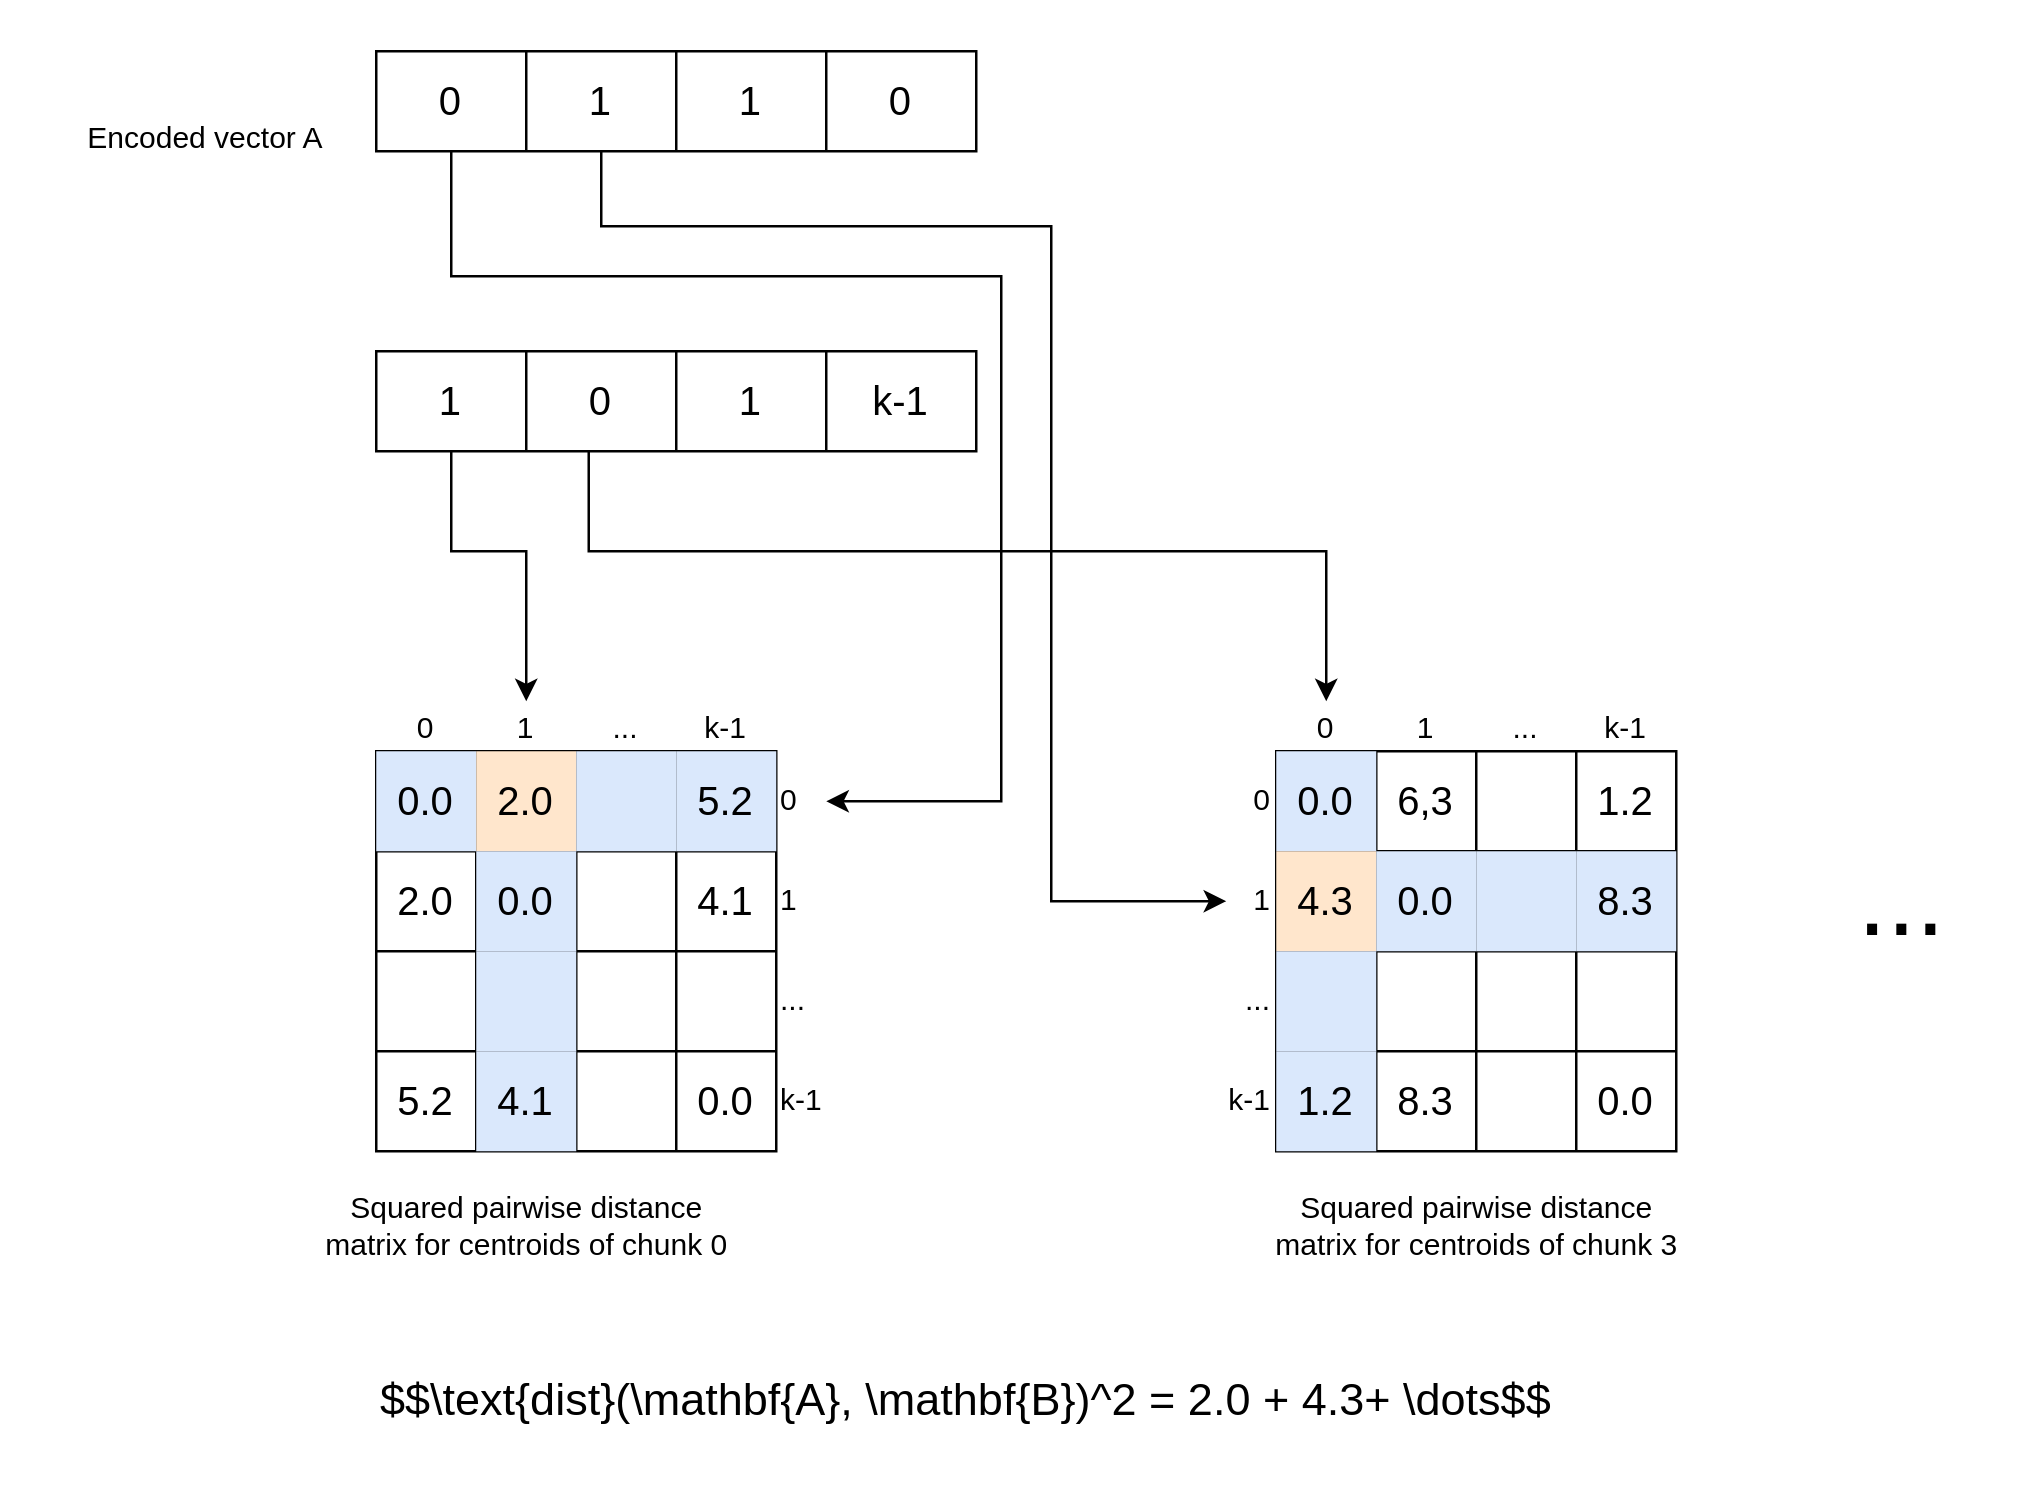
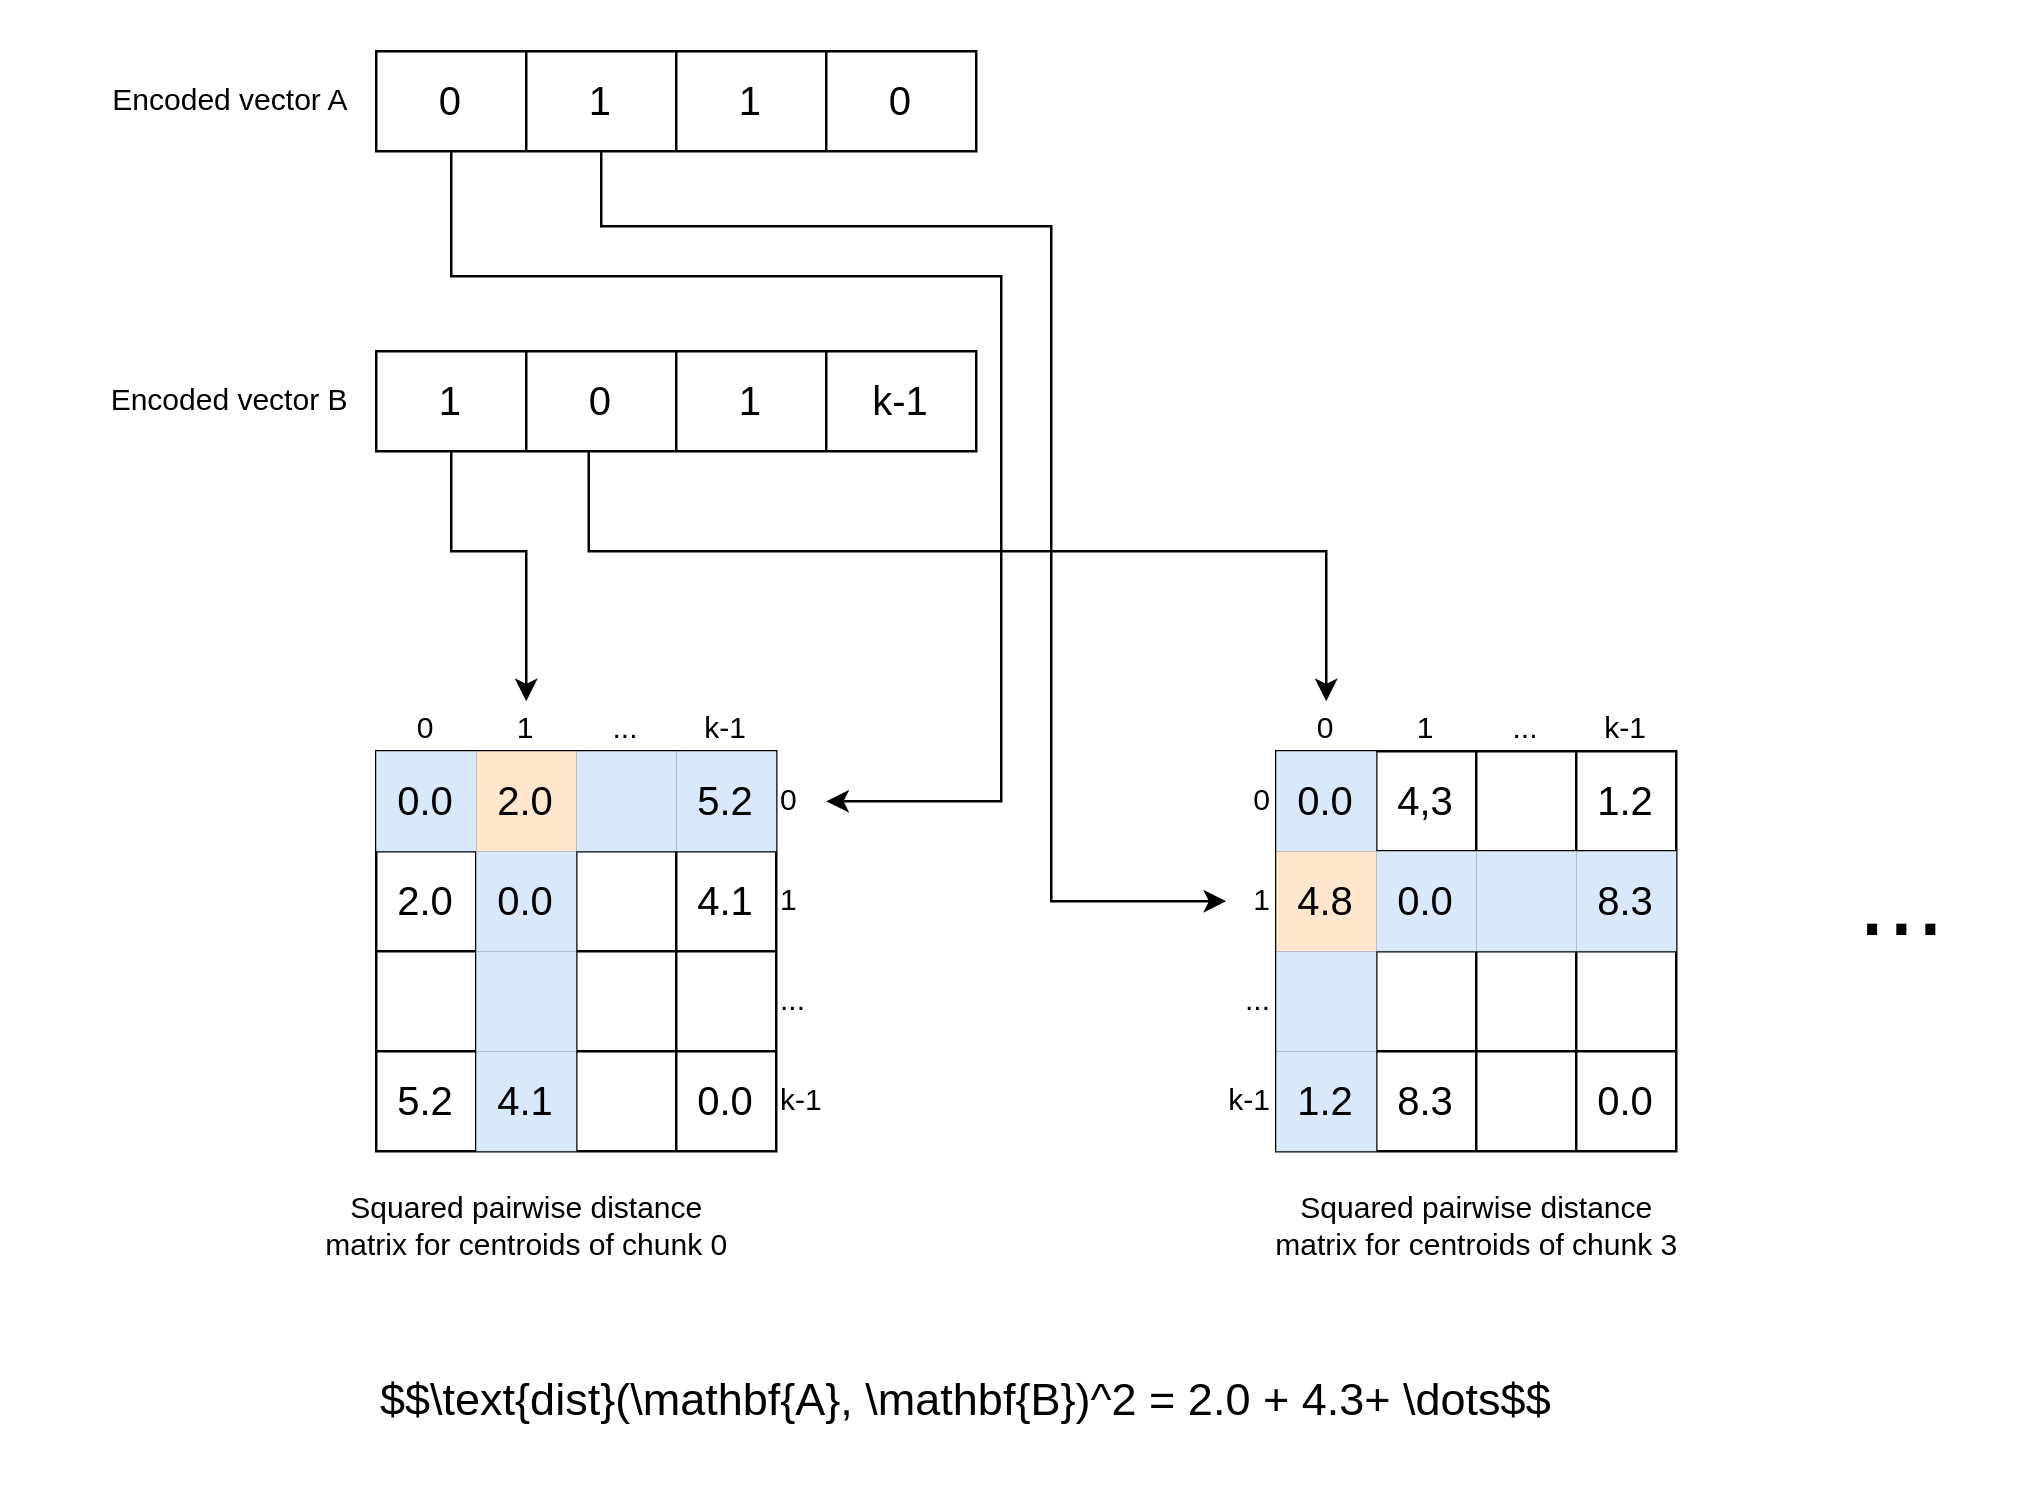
- <mxCell id="56" value="Encoded vector A" style="text;html=1;align=right;verticalAlign=middle;resizable=0;points=[];autosize=1;strokeColor=none;fillColor=none;" parent="1" vertex="1"><mxGeometry x="10" y="40" width="120" height="30" as="geometry" /></mxCell>
+ <mxCell id="56" value="Encoded vector A" style="text;html=1;align=right;verticalAlign=middle;resizable=0;points=[];autosize=1;strokeColor=none;fillColor=none;" parent="1" vertex="1"><mxGeometry x="20" y="25" width="120" height="30" as="geometry" /></mxCell>
+ <mxCell id="57" value="Encoded vector B" style="text;html=1;align=right;verticalAlign=middle;resizable=0;points=[];autosize=1;strokeColor=none;fillColor=none;" parent="1" vertex="1"><mxGeometry x="20" y="145" width="120" height="30" as="geometry" /></mxCell>
- <mxCell id="26" value="6,3" style="shape=partialRectangle;html=1;whiteSpace=wrap;connectable=0;strokeColor=inherit;overflow=hidden;fillColor=none;top=0;left=0;bottom=0;right=0;pointerEvents=1;fontSize=16;" parent="24" vertex="1"><mxGeometry x="40" width="40" height="40" as="geometry"><mxRectangle width="40" height="40" as="alternateBounds" /></mxGeometry></mxCell>
+ <mxCell id="26" value="4,3" style="shape=partialRectangle;html=1;whiteSpace=wrap;connectable=0;strokeColor=inherit;overflow=hidden;fillColor=none;top=0;left=0;bottom=0;right=0;pointerEvents=1;fontSize=16;" parent="24" vertex="1"><mxGeometry x="40" width="40" height="40" as="geometry"><mxRectangle width="40" height="40" as="alternateBounds" /></mxGeometry></mxCell>
- <mxCell id="30" value="4.3" style="shape=partialRectangle;html=1;whiteSpace=wrap;connectable=0;strokeColor=#d79b00;overflow=hidden;fillColor=#ffe6cc;top=0;left=0;bottom=0;right=0;pointerEvents=1;fontSize=16;" parent="29" vertex="1"><mxGeometry width="40" height="40" as="geometry"><mxRectangle width="40" height="40" as="alternateBounds" /></mxGeometry></mxCell>
+ <mxCell id="30" value="4.8" style="shape=partialRectangle;html=1;whiteSpace=wrap;connectable=0;strokeColor=#d79b00;overflow=hidden;fillColor=#ffe6cc;top=0;left=0;bottom=0;right=0;pointerEvents=1;fontSize=16;" parent="29" vertex="1"><mxGeometry width="40" height="40" as="geometry"><mxRectangle width="40" height="40" as="alternateBounds" /></mxGeometry></mxCell>
